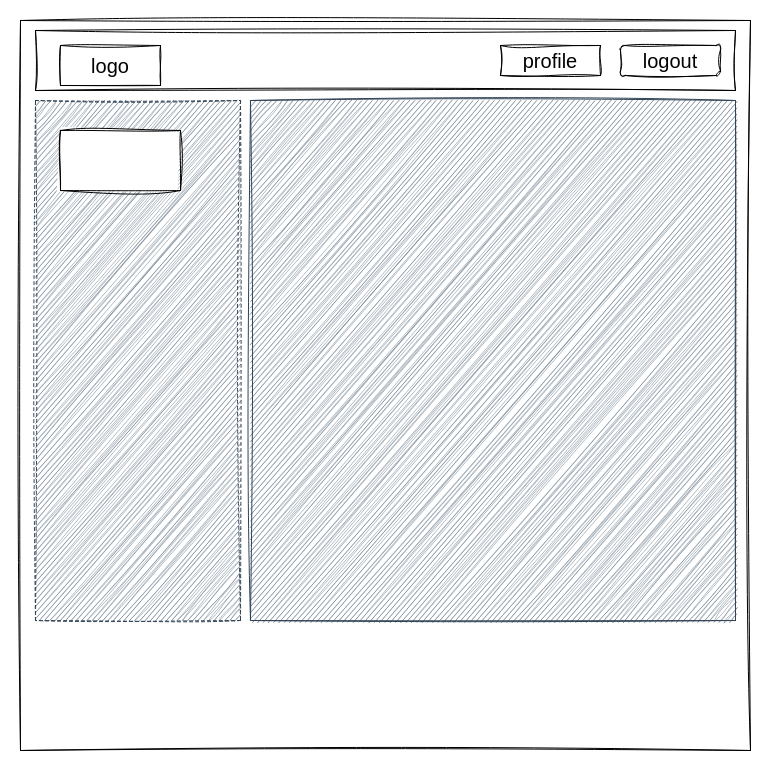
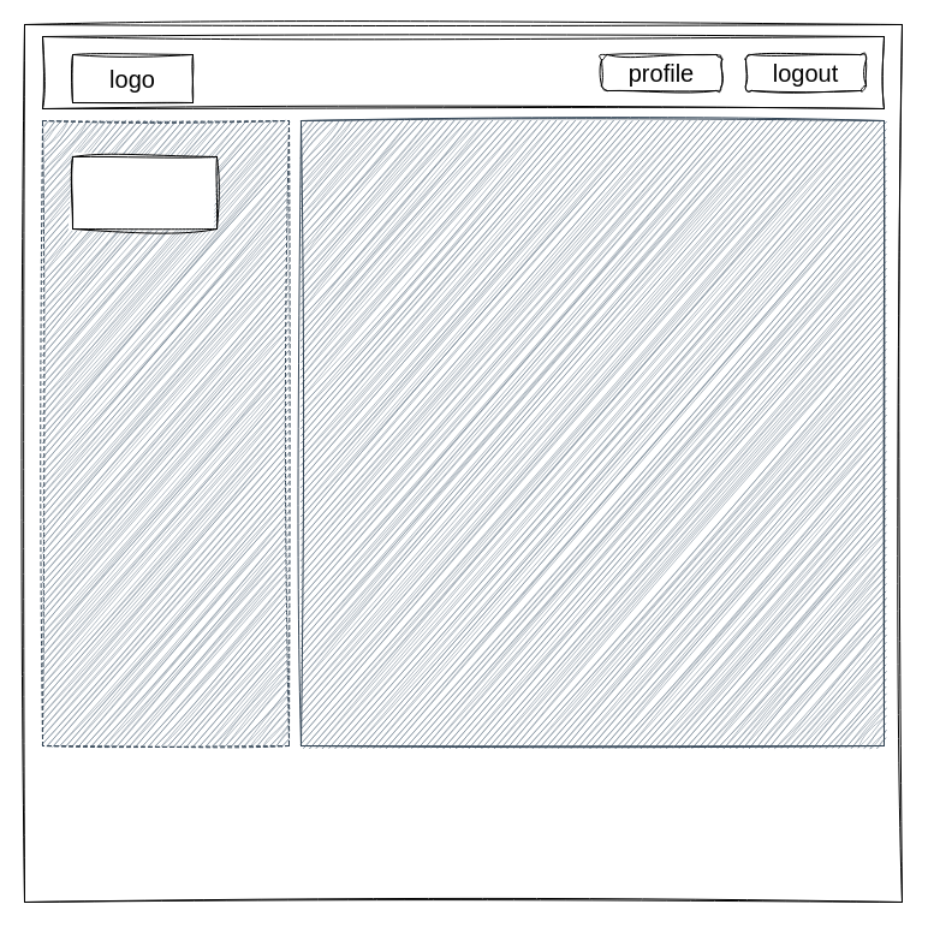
- <mxCell id="6" value="&lt;font style=&quot;font-size: 20px;&quot;&gt;profile&lt;/font&gt;" style="rounded=0;whiteSpace=wrap;html=1;sketch=1;curveFitting=1;jiggle=2;" vertex="1" parent="1"><mxGeometry x="500" y="45" width="100" height="30" as="geometry" /></mxCell>
+ <mxCell id="6" value="&lt;font style=&quot;font-size: 20px;&quot;&gt;profile&lt;/font&gt;" style="whiteSpace=wrap;html=1;sketch=1;curveFitting=1;jiggle=2;rounded=1;" vertex="1" parent="1"><mxGeometry x="500" y="45" width="100" height="30" as="geometry" /></mxCell>
